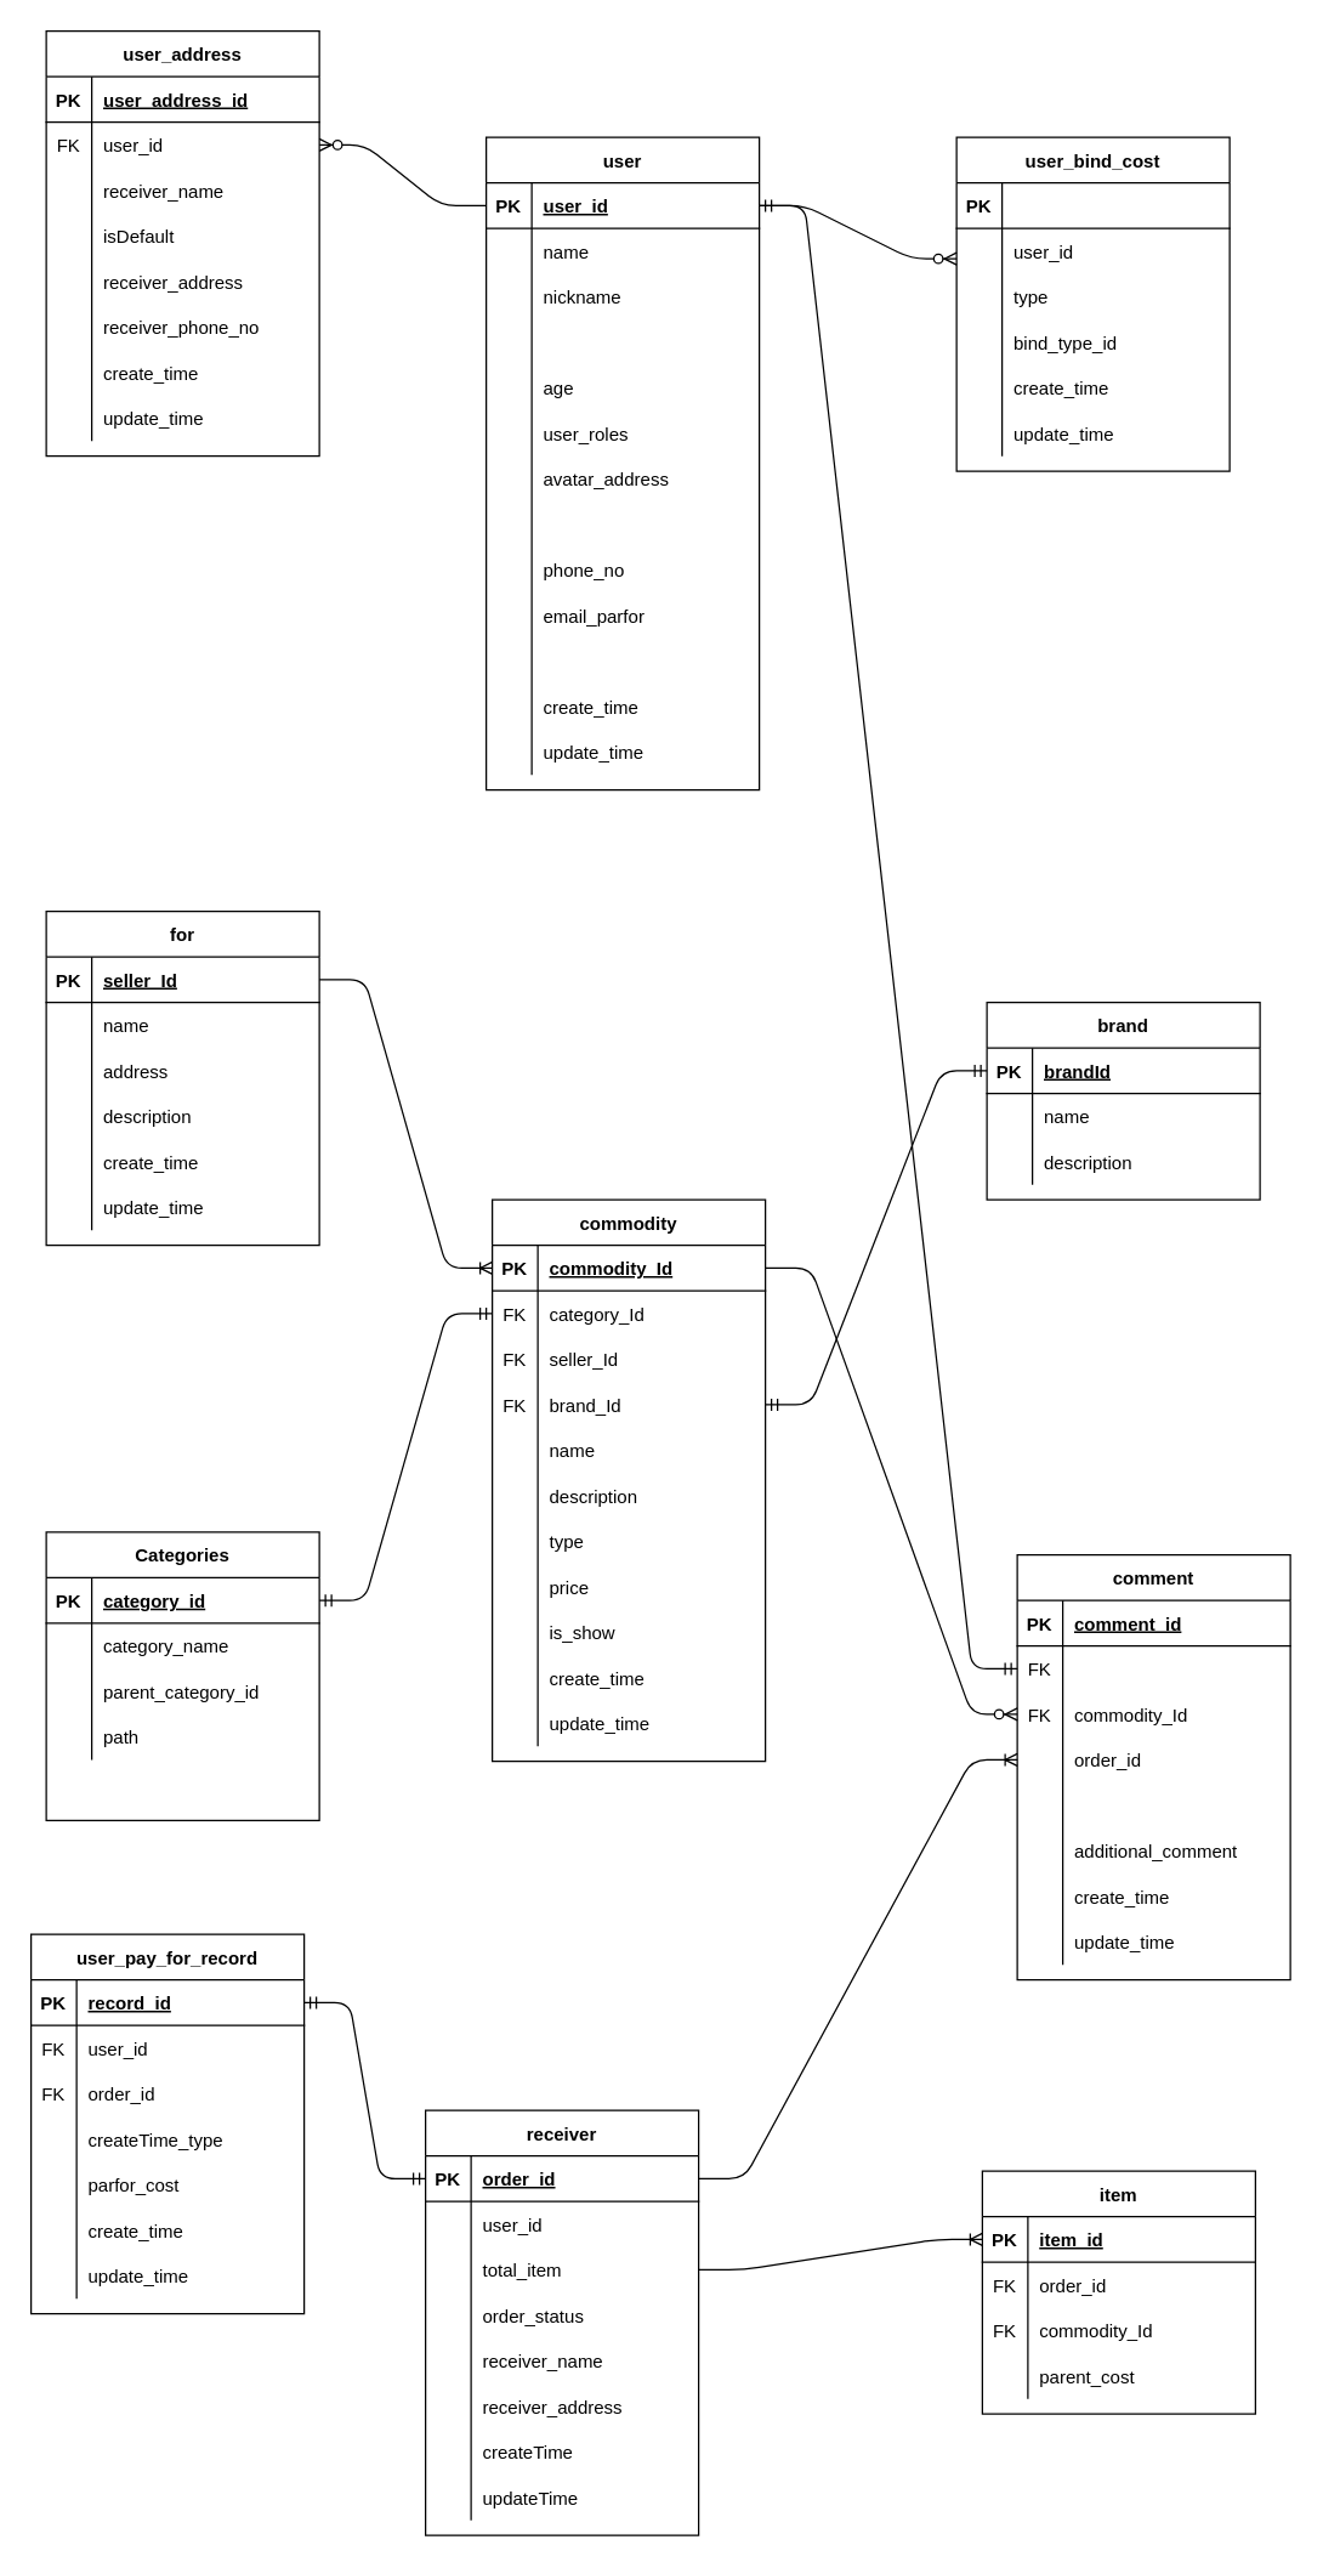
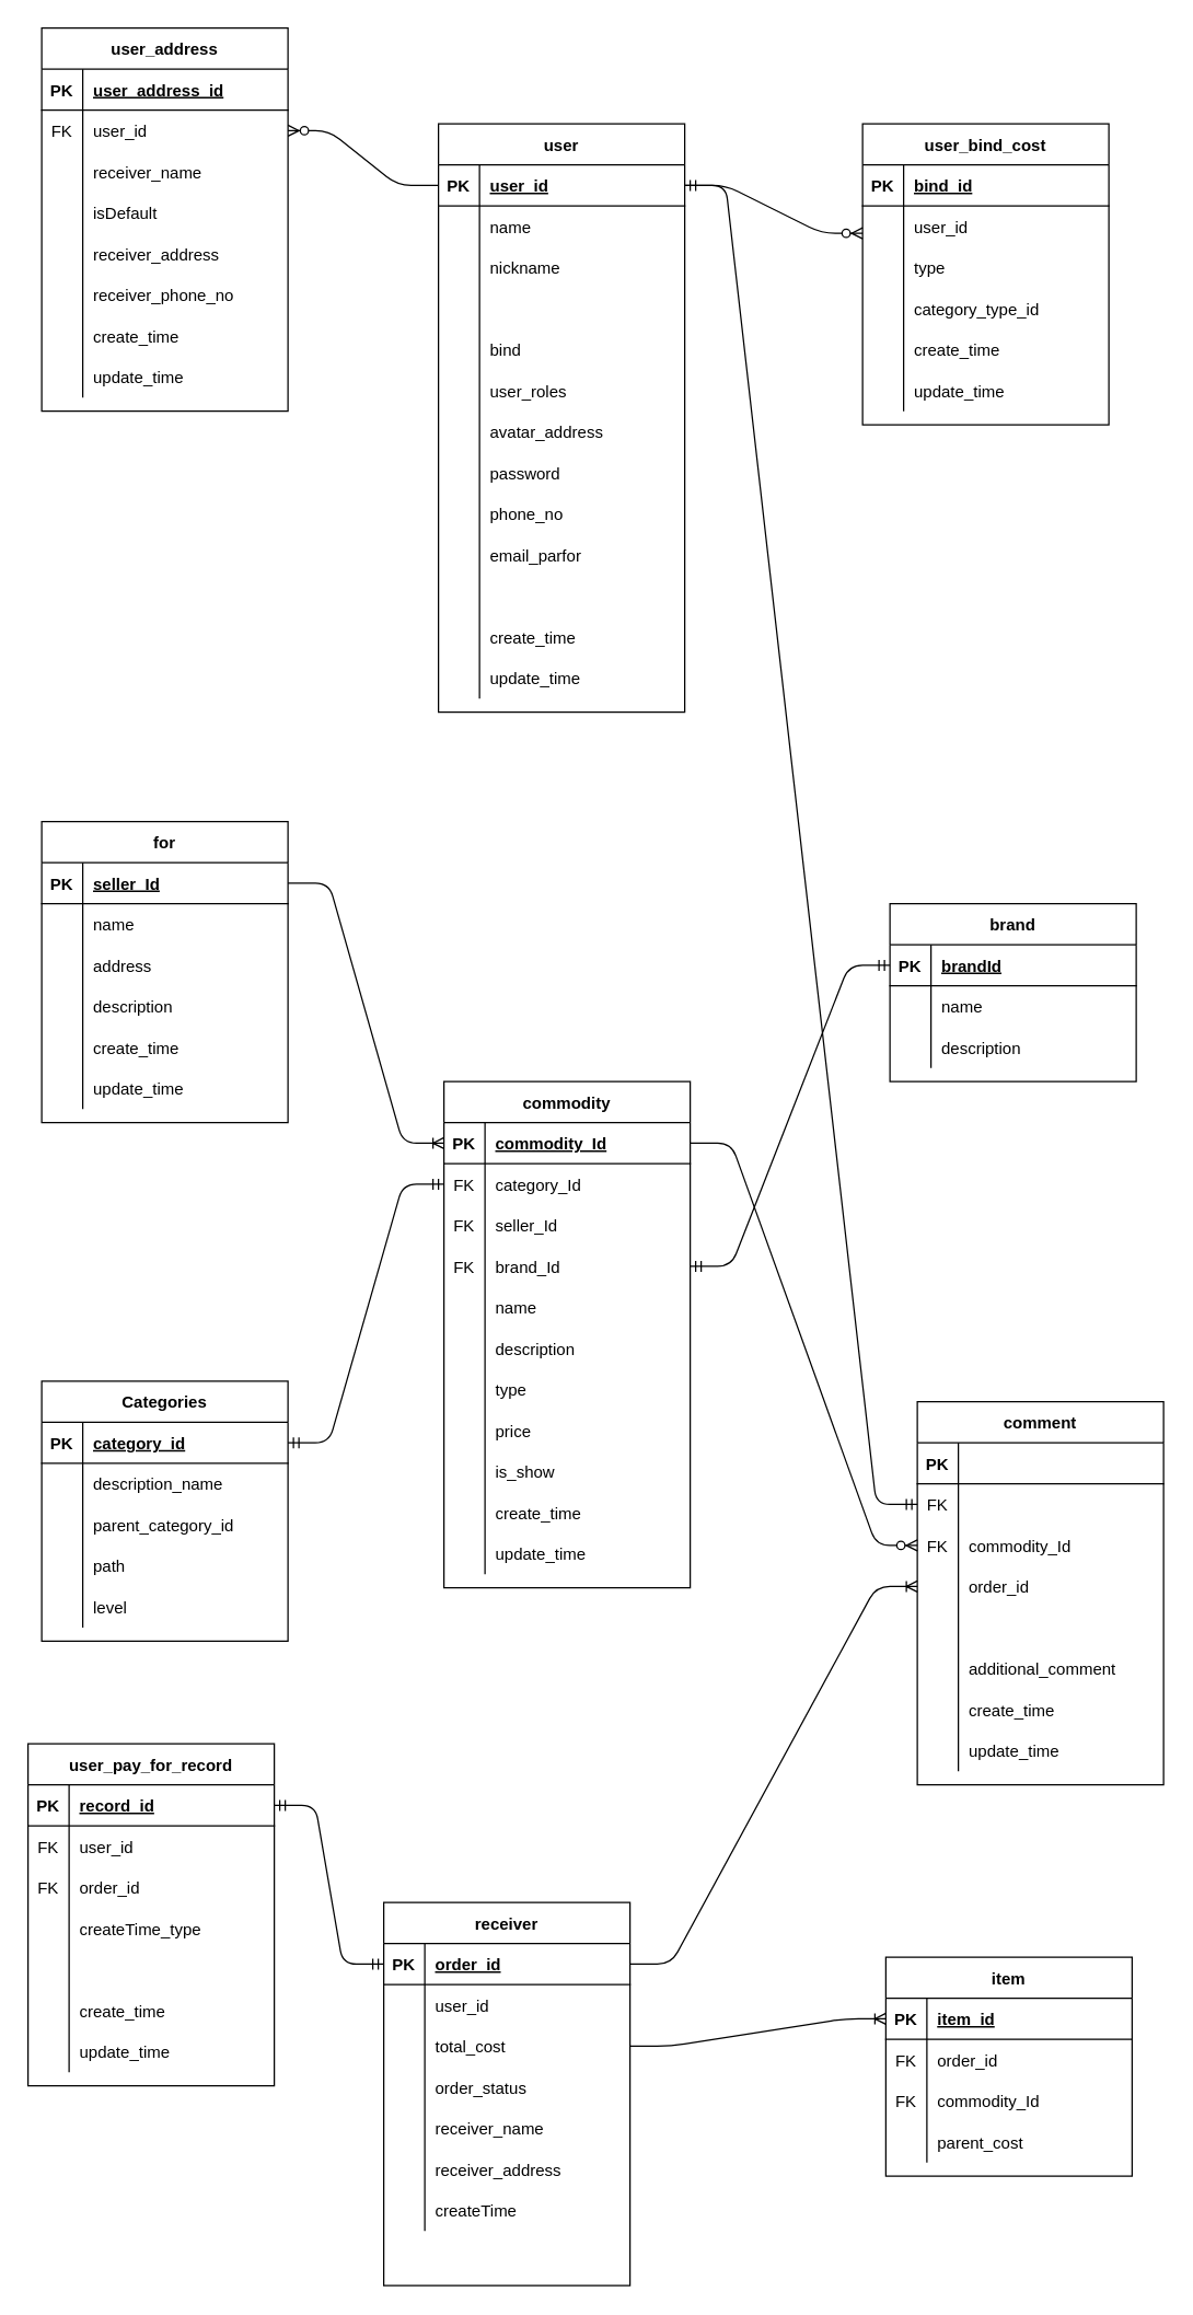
+ <mxCell id="68" value="bind_id" style="shape=partialRectangle;connectable=0;fillColor=none;top=0;left=0;bottom=0;right=0;align=left;spacingLeft=6;fontStyle=5;overflow=hidden;" parent="66" vertex="1"><mxGeometry x="30" width="150" height="30" as="geometry" /></mxCell>
- <mxCell id="77" value="bind_type_id" style="shape=partialRectangle;connectable=0;fillColor=none;top=0;left=0;bottom=0;right=0;align=left;spacingLeft=6;overflow=hidden;" parent="75" vertex="1"><mxGeometry x="30" width="150" height="30" as="geometry" /></mxCell>
+ <mxCell id="77" value="category_type_id" style="shape=partialRectangle;connectable=0;fillColor=none;top=0;left=0;bottom=0;right=0;align=left;spacingLeft=6;overflow=hidden;" parent="75" vertex="1"><mxGeometry x="30" width="150" height="30" as="geometry" /></mxCell>
- <mxCell id="16" value="age" style="shape=partialRectangle;connectable=0;fillColor=none;top=0;left=0;bottom=0;right=0;align=left;spacingLeft=6;overflow=hidden;" vertex="1" parent="14"><mxGeometry x="30" width="150" height="30" as="geometry" /></mxCell>
+ <mxCell id="16" value="bind" style="shape=partialRectangle;connectable=0;fillColor=none;top=0;left=0;bottom=0;right=0;align=left;spacingLeft=6;overflow=hidden;" vertex="1" parent="14"><mxGeometry x="30" width="150" height="30" as="geometry" /></mxCell>
+ <mxCell id="25" value="password" style="shape=partialRectangle;connectable=0;fillColor=none;top=0;left=0;bottom=0;right=0;align=left;spacingLeft=6;overflow=hidden;" parent="23" vertex="1"><mxGeometry x="30" width="150" height="30" as="geometry" /></mxCell>
- <mxCell id="209" value="comment_id" style="shape=partialRectangle;connectable=0;fillColor=none;top=0;left=0;bottom=0;right=0;align=left;spacingLeft=6;fontStyle=5;overflow=hidden;" vertex="1" parent="207"><mxGeometry x="30" width="150" height="30" as="geometry" /></mxCell>
- <mxCell id="92" value="category_name" style="shape=partialRectangle;connectable=0;fillColor=none;top=0;left=0;bottom=0;right=0;align=left;spacingLeft=6;overflow=hidden;" parent="90" vertex="1"><mxGeometry x="30" width="150" height="30" as="geometry" /></mxCell>
+ <mxCell id="92" value="description_name" style="shape=partialRectangle;connectable=0;fillColor=none;top=0;left=0;bottom=0;right=0;align=left;spacingLeft=6;overflow=hidden;" parent="90" vertex="1"><mxGeometry x="30" width="150" height="30" as="geometry" /></mxCell>
+ <mxCell id="101" value="level" style="shape=partialRectangle;connectable=0;fillColor=none;top=0;left=0;bottom=0;right=0;align=left;spacingLeft=6;overflow=hidden;" parent="99" vertex="1"><mxGeometry x="30" width="150" height="30" as="geometry" /></mxCell>
- <mxCell id="247" value="parfor_cost" style="shape=partialRectangle;connectable=0;fillColor=none;top=0;left=0;bottom=0;right=0;align=left;spacingLeft=6;overflow=hidden;" vertex="1" parent="245"><mxGeometry x="30" width="150" height="30" as="geometry" /></mxCell>
- <mxCell id="175" value="total_item" style="shape=partialRectangle;connectable=0;fillColor=none;top=0;left=0;bottom=0;right=0;align=left;spacingLeft=6;overflow=hidden;" vertex="1" parent="173"><mxGeometry x="30" width="150" height="30" as="geometry" /></mxCell>
+ <mxCell id="175" value="total_cost" style="shape=partialRectangle;connectable=0;fillColor=none;top=0;left=0;bottom=0;right=0;align=left;spacingLeft=6;overflow=hidden;" vertex="1" parent="173"><mxGeometry x="30" width="150" height="30" as="geometry" /></mxCell>
- <mxCell id="190" value="updateTime" style="shape=partialRectangle;connectable=0;fillColor=none;top=0;left=0;bottom=0;right=0;align=left;spacingLeft=6;overflow=hidden;" vertex="1" parent="188"><mxGeometry x="30" width="150" height="30" as="geometry" /></mxCell>
